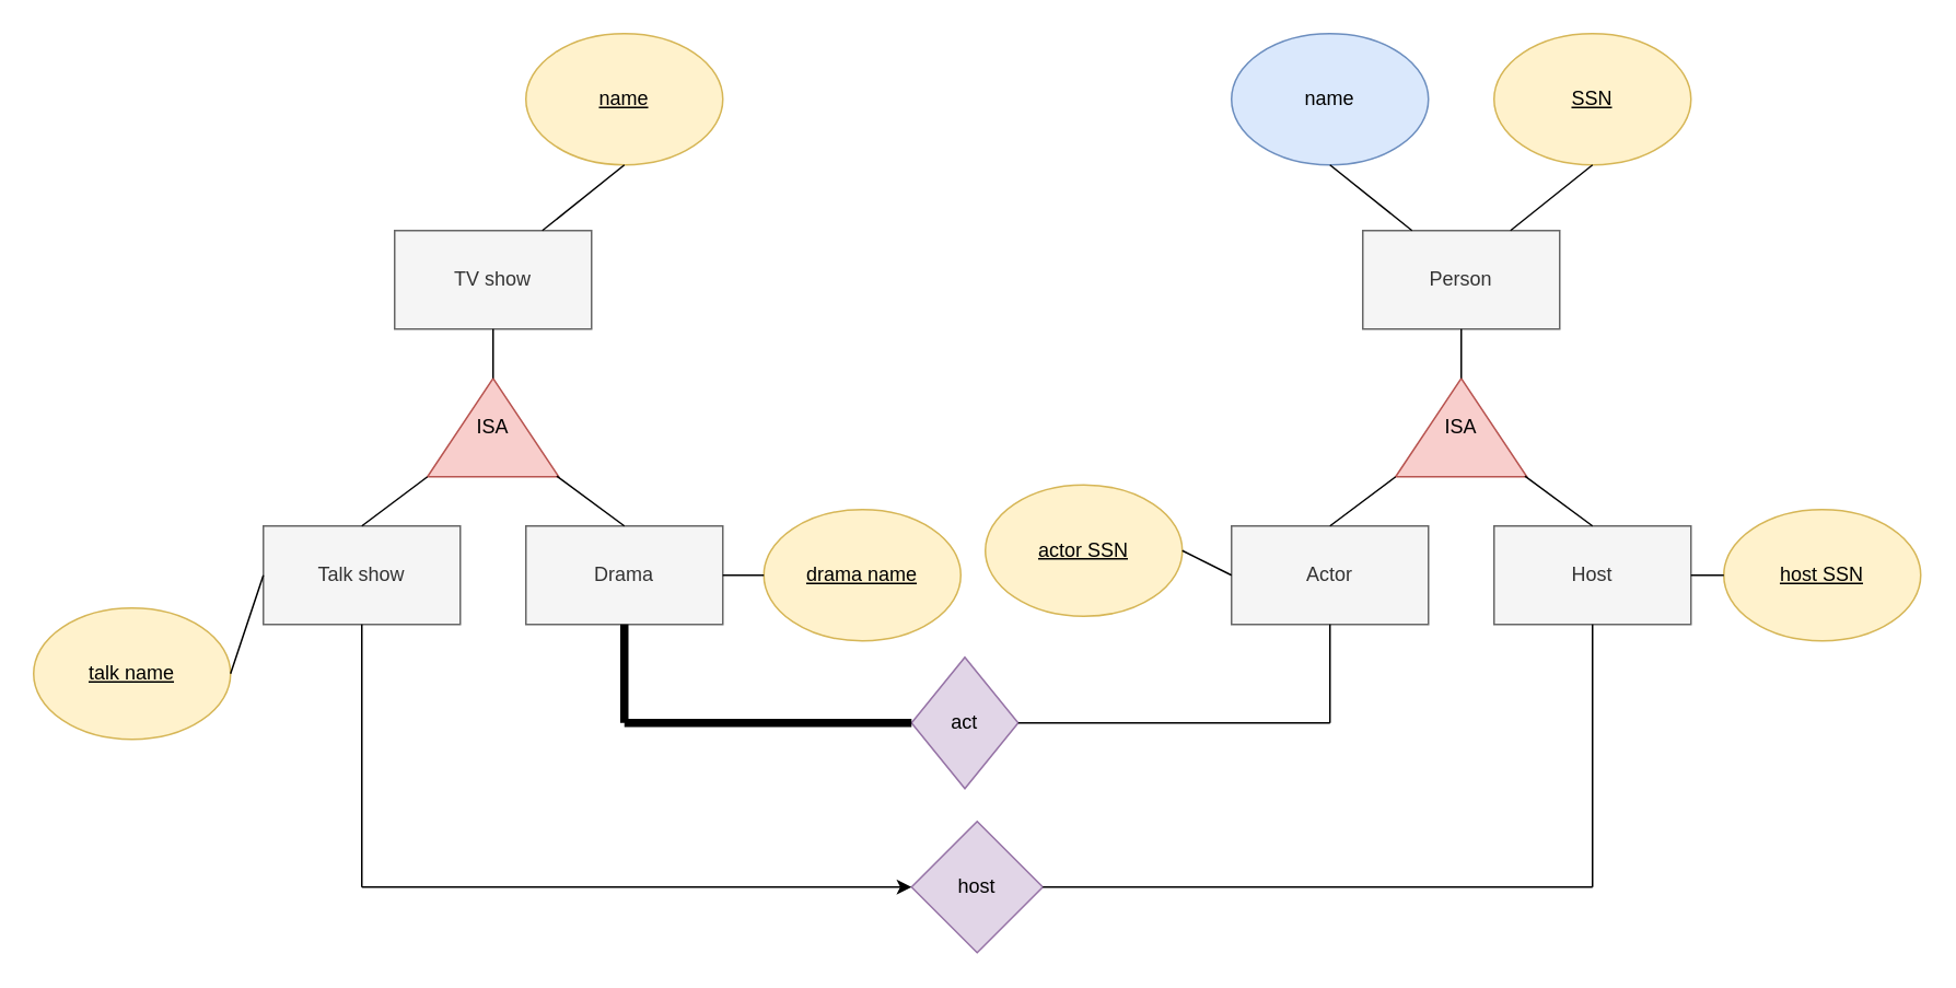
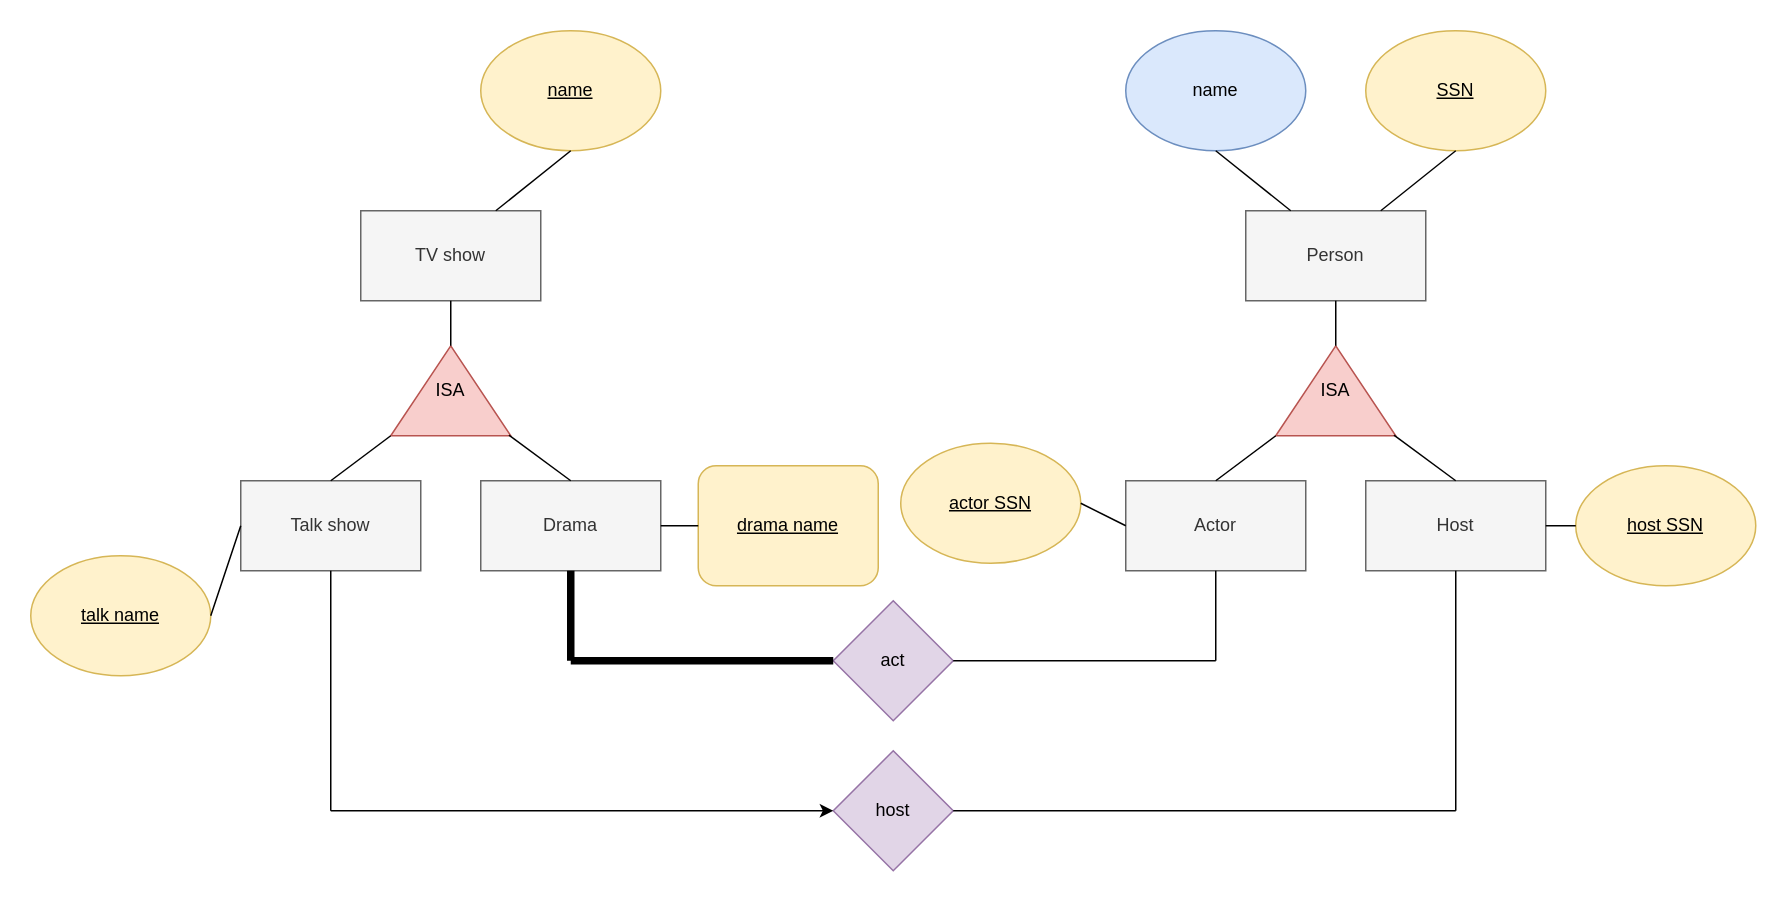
- <mxCell id="34" value="&lt;u&gt;drama name&lt;/u&gt;" style="ellipse;whiteSpace=wrap;html=1;fillColor=#fff2cc;strokeColor=#d6b656;" vertex="1" parent="1"><mxGeometry x="465" y="310" width="120" height="80" as="geometry" /></mxCell>
+ <mxCell id="34" value="&lt;u&gt;drama name&lt;/u&gt;" style="whiteSpace=wrap;html=1;fillColor=#fff2cc;strokeColor=#d6b656;rounded=1;" vertex="1" parent="1"><mxGeometry x="465" y="310" width="120" height="80" as="geometry" /></mxCell>
- <mxCell id="22" value="act" style="rhombus;whiteSpace=wrap;html=1;fillColor=#e1d5e7;strokeColor=#9673a6;" parent="1" vertex="1"><mxGeometry x="555" y="400" width="65" height="80" as="geometry" /></mxCell>
+ <mxCell id="22" value="act" style="rhombus;whiteSpace=wrap;html=1;fillColor=#e1d5e7;strokeColor=#9673a6;" parent="1" vertex="1"><mxGeometry x="555" y="400" width="80" height="80" as="geometry" /></mxCell>
